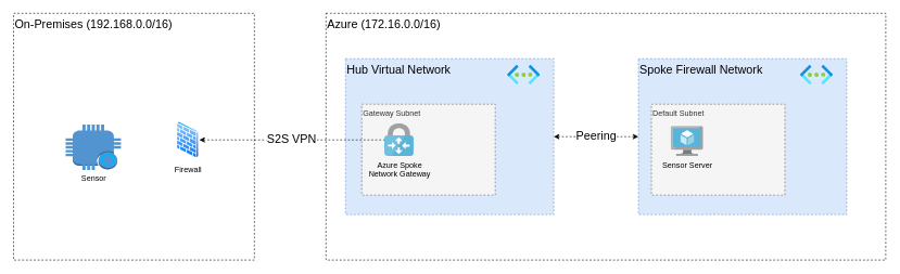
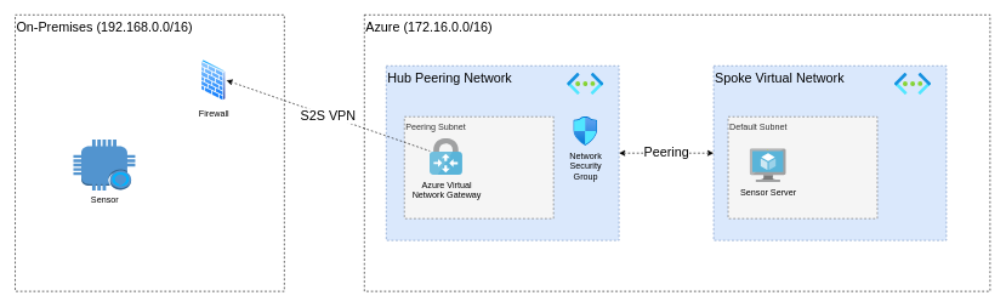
- <mxCell id="5" value="Hub Virtual Network" style="rounded=0;whiteSpace=wrap;html=1;dashed=1;verticalAlign=top;align=left;spacingLeft=0;fillColor=#dae8fc;strokeColor=#6c8ebf;fontSize=18;" vertex="1" parent="1"><mxGeometry x="530" y="90" width="320" height="240" as="geometry" /></mxCell>
+ <mxCell id="5" value="Hub Peering Network" style="rounded=0;whiteSpace=wrap;html=1;dashed=1;verticalAlign=top;align=left;spacingLeft=0;fillColor=#dae8fc;strokeColor=#6c8ebf;fontSize=18;" vertex="1" parent="1"><mxGeometry x="530" y="90" width="320" height="240" as="geometry" /></mxCell>
- <mxCell id="3" value="Spoke Firewall Network" style="rounded=0;whiteSpace=wrap;html=1;dashed=1;verticalAlign=top;align=left;spacingLeft=0;fillColor=#dae8fc;strokeColor=#6c8ebf;fontSize=18;" vertex="1" parent="1"><mxGeometry x="980" y="90" width="320" height="240" as="geometry" /></mxCell>
+ <mxCell id="3" value="Spoke Virtual Network" style="rounded=0;whiteSpace=wrap;html=1;dashed=1;verticalAlign=top;align=left;spacingLeft=0;fillColor=#dae8fc;strokeColor=#6c8ebf;fontSize=18;" vertex="1" parent="1"><mxGeometry x="980" y="90" width="320" height="240" as="geometry" /></mxCell>
- <mxCell id="6" value="Gateway Subnet" style="rounded=0;whiteSpace=wrap;html=1;dashed=1;verticalAlign=top;align=left;spacingLeft=0;fillColor=#f5f5f5;strokeColor=#666666;fontColor=#333333;" vertex="1" parent="1"><mxGeometry x="555" y="160" width="205" height="140" as="geometry" /></mxCell>
+ <mxCell id="6" value="Peering Subnet" style="rounded=0;whiteSpace=wrap;html=1;dashed=1;verticalAlign=top;align=left;spacingLeft=0;fillColor=#f5f5f5;strokeColor=#666666;fontColor=#333333;" vertex="1" parent="1"><mxGeometry x="555" y="160" width="205" height="140" as="geometry" /></mxCell>
+ <mxCell id="9" value="Network &lt;br&gt;Security&lt;br&gt;Group" style="aspect=fixed;html=1;points=[];align=center;image;fontSize=12;image=img/lib/azure2/networking/Network_Security_Groups.svg;rounded=0;dashed=1;labelBackgroundColor=none;" vertex="1" parent="1"><mxGeometry x="787.47" y="160" width="32.94" height="40" as="geometry" /></mxCell>
- <mxCell id="16" value="Firewall" style="aspect=fixed;perimeter=ellipsePerimeter;html=1;align=center;shadow=0;dashed=0;spacingTop=3;image;image=img/lib/active_directory/firewall.svg;" vertex="1" parent="1"><mxGeometry x="270" y="186" width="35.38" height="58" as="geometry" /></mxCell>
+ <mxCell id="16" value="Firewall" style="aspect=fixed;perimeter=ellipsePerimeter;html=1;align=center;shadow=0;dashed=0;spacingTop=3;image;image=img/lib/active_directory/firewall.svg;" vertex="1" parent="1"><mxGeometry x="275" y="81" width="35.38" height="58" as="geometry" /></mxCell>
- <mxCell id="12" value="Sensor Server" style="aspect=fixed;html=1;points=[];align=center;image;fontSize=12;image=img/lib/mscae/Virtual_Machine.svg;labelBackgroundColor=none;" vertex="1" parent="1"><mxGeometry x="1030" y="194" width="50" height="46" as="geometry" /></mxCell>
+ <mxCell id="12" value="Sensor Server" style="aspect=fixed;html=1;points=[];align=center;image;fontSize=12;image=img/lib/mscae/Virtual_Machine.svg;labelBackgroundColor=none;" vertex="1" parent="1"><mxGeometry x="1030" y="204" width="50" height="46" as="geometry" /></mxCell>
- <mxCell id="7" value="Azure Spoke &lt;br&gt;Network Gateway" style="aspect=fixed;html=1;points=[];align=center;image;fontSize=12;image=img/lib/mscae/VPN_Gateway.svg;labelBackgroundColor=none;" vertex="1" parent="1"><mxGeometry x="590" y="190" width="45" height="50" as="geometry" /></mxCell>
+ <mxCell id="7" value="Azure Virtual &lt;br&gt;Network Gateway" style="aspect=fixed;html=1;points=[];align=center;image;fontSize=12;image=img/lib/mscae/VPN_Gateway.svg;labelBackgroundColor=none;" vertex="1" parent="1"><mxGeometry x="590" y="190" width="45" height="50" as="geometry" /></mxCell>
